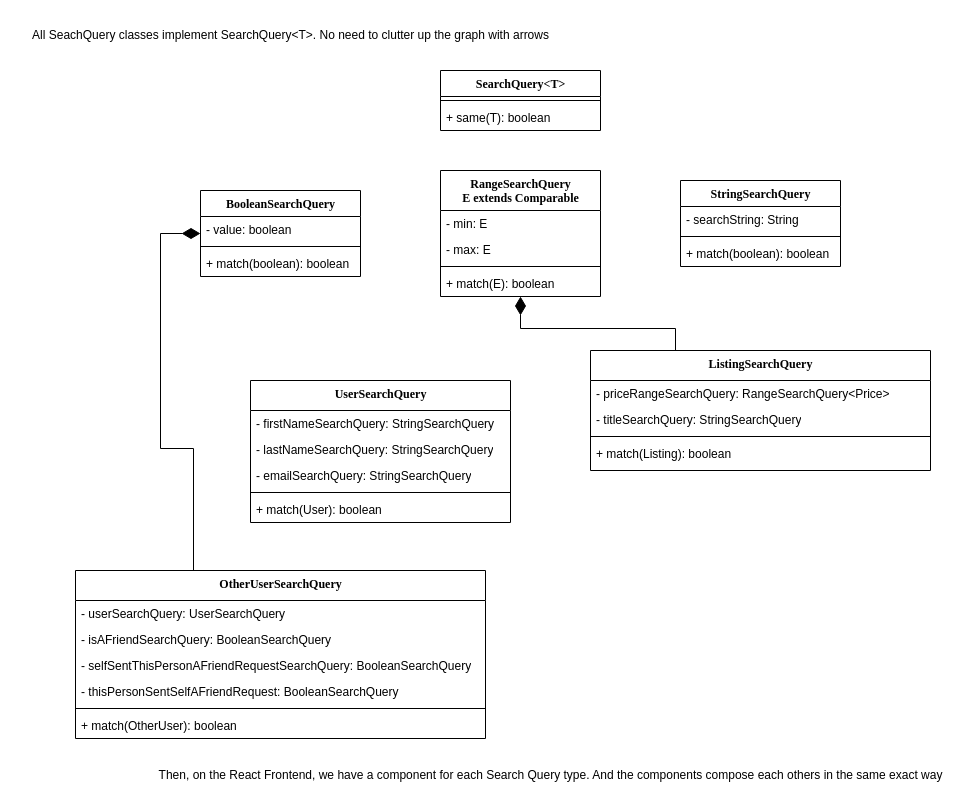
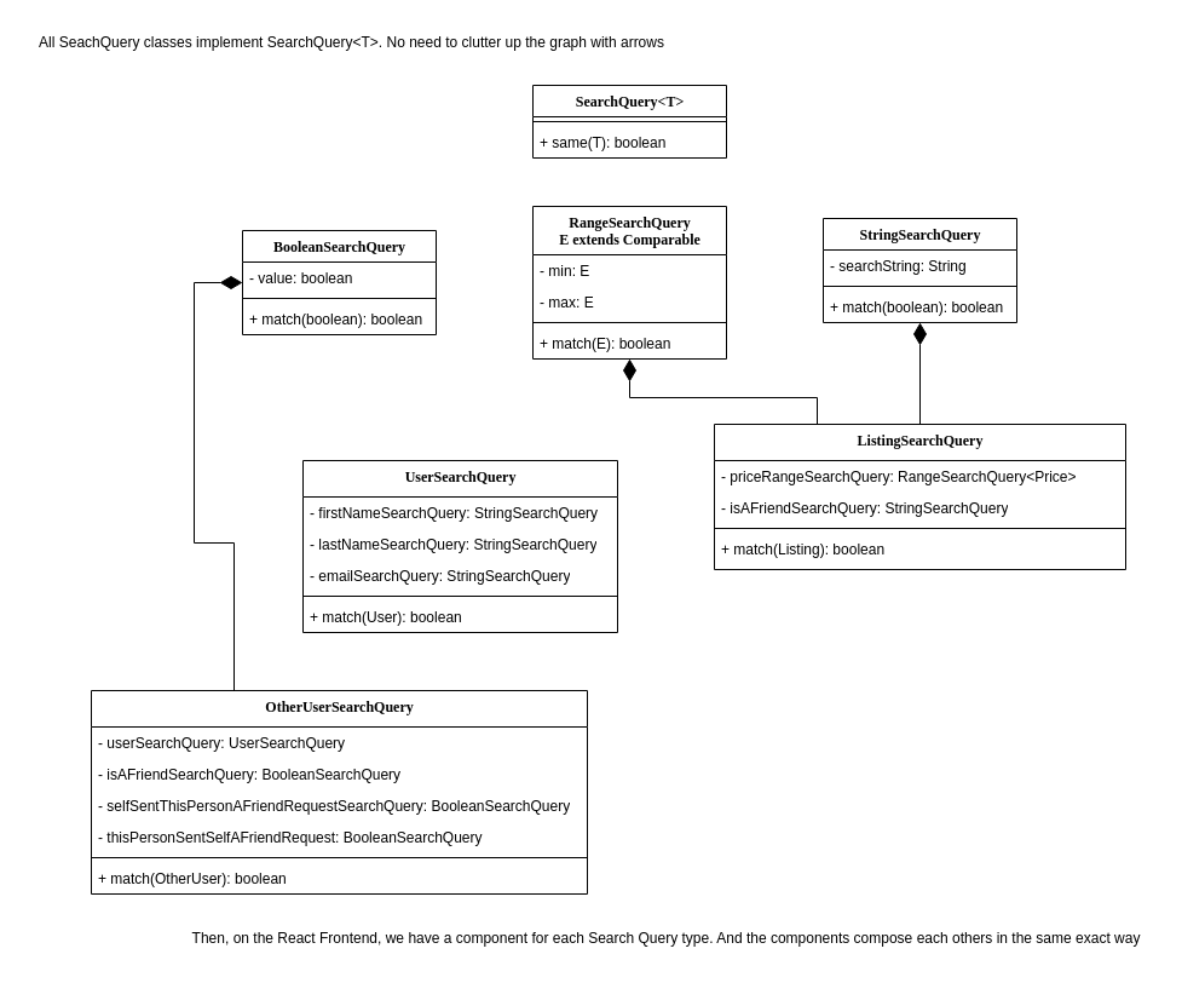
+ <mxCell id="20" style="edgeStyle=orthogonalEdgeStyle;rounded=0;orthogonalLoop=1;jettySize=auto;html=1;exitX=0.5;exitY=0;exitDx=0;exitDy=0;endArrow=diamondThin;endFill=1;endSize=16;" edge="1" parent="1" source="21" target="10"><mxGeometry relative="1" as="geometry" /></mxCell>
- <mxCell id="23" value="- titleSearchQuery: StringSearchQuery" style="text;strokeColor=none;fillColor=none;align=left;verticalAlign=top;spacingLeft=4;spacingRight=4;overflow=hidden;rotatable=0;points=[[0,0.5],[1,0.5]];portConstraint=eastwest;whiteSpace=wrap;html=1;" vertex="1" parent="21"><mxGeometry y="56" width="340" height="26" as="geometry" /></mxCell>
+ <mxCell id="23" value="- isAFriendSearchQuery: StringSearchQuery" style="text;strokeColor=none;fillColor=none;align=left;verticalAlign=top;spacingLeft=4;spacingRight=4;overflow=hidden;rotatable=0;points=[[0,0.5],[1,0.5]];portConstraint=eastwest;whiteSpace=wrap;html=1;" vertex="1" parent="21"><mxGeometry y="56" width="340" height="26" as="geometry" /></mxCell>
